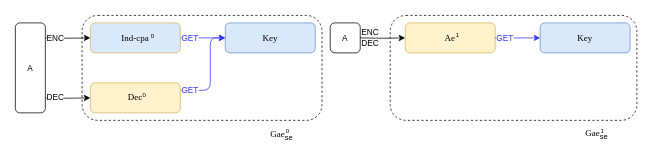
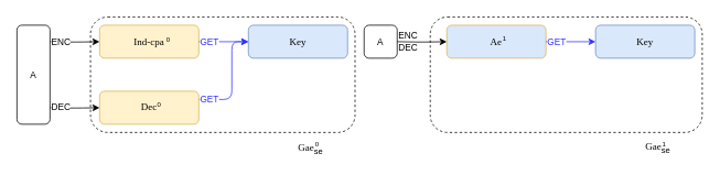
- <mxCell id="4" value="Ind-cpa" style="rounded=1;whiteSpace=wrap;html=1;fillColor=#dae8fc;strokeColor=#d6b656;fontFamily=Georgia;" parent="1" vertex="1"><mxGeometry x="120" y="30" width="120" height="40" as="geometry" /></mxCell>
+ <mxCell id="4" value="Ind-cpa" style="rounded=1;whiteSpace=wrap;html=1;fillColor=#fff2cc;strokeColor=#d6b656;fontFamily=Georgia;" parent="1" vertex="1"><mxGeometry x="120" y="30" width="120" height="40" as="geometry" /></mxCell>
- <mxCell id="13" value="Ae" style="rounded=1;whiteSpace=wrap;html=1;fillColor=#fff2cc;strokeColor=#d6b656;fontFamily=Georgia;" parent="1" vertex="1"><mxGeometry x="540" y="30" width="120" height="40" as="geometry" /></mxCell>
+ <mxCell id="13" value="Ae" style="rounded=1;whiteSpace=wrap;html=1;fillColor=#dae8fc;strokeColor=#d6b656;fontFamily=Georgia;" parent="1" vertex="1"><mxGeometry x="540" y="30" width="120" height="40" as="geometry" /></mxCell>
